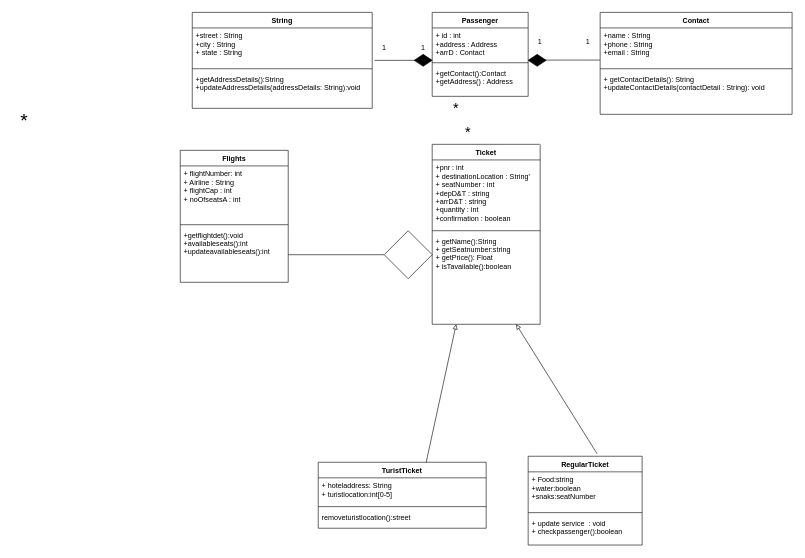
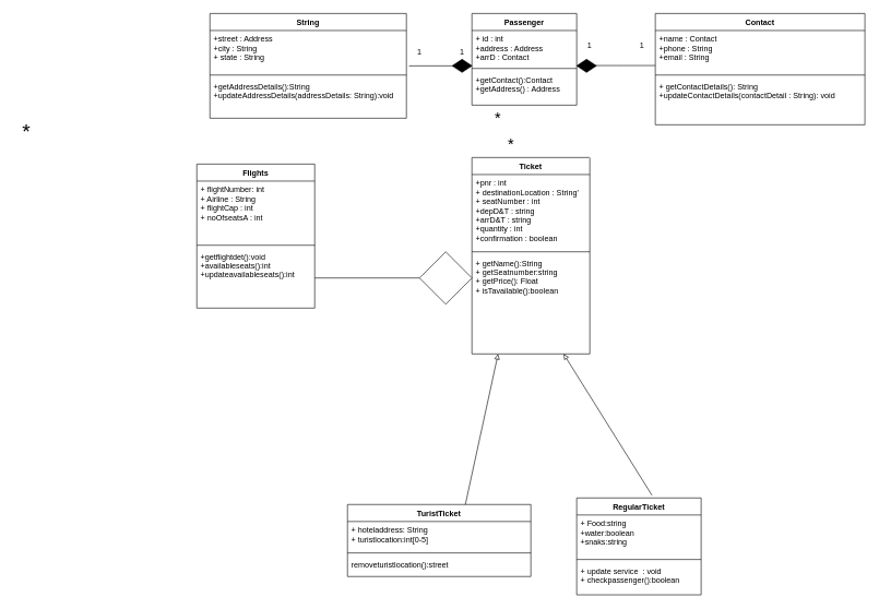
- <mxCell id="3" value="+street : String&#10;+city : String&#10;+ state : String" style="text;strokeColor=none;fillColor=none;align=left;verticalAlign=top;spacingLeft=4;spacingRight=4;overflow=hidden;rotatable=0;points=[[0,0.5],[1,0.5]];portConstraint=eastwest;" vertex="1" parent="2"><mxGeometry y="26" width="300" height="64" as="geometry" /></mxCell>
+ <mxCell id="3" value="+street : Address&#10;+city : String&#10;+ state : String" style="text;strokeColor=none;fillColor=none;align=left;verticalAlign=top;spacingLeft=4;spacingRight=4;overflow=hidden;rotatable=0;points=[[0,0.5],[1,0.5]];portConstraint=eastwest;" vertex="1" parent="2"><mxGeometry y="26" width="300" height="64" as="geometry" /></mxCell>
- <mxCell id="15" value="+name : String&#10;+phone : String&#10;+email : String" style="text;strokeColor=none;fillColor=none;align=left;verticalAlign=top;spacingLeft=4;spacingRight=4;overflow=hidden;rotatable=0;points=[[0,0.5],[1,0.5]];portConstraint=eastwest;" vertex="1" parent="14"><mxGeometry y="26" width="320" height="64" as="geometry" /></mxCell>
+ <mxCell id="15" value="+name : Contact&#10;+phone : String&#10;+email : String" style="text;strokeColor=none;fillColor=none;align=left;verticalAlign=top;spacingLeft=4;spacingRight=4;overflow=hidden;rotatable=0;points=[[0,0.5],[1,0.5]];portConstraint=eastwest;" vertex="1" parent="14"><mxGeometry y="26" width="320" height="64" as="geometry" /></mxCell>
- <mxCell id="35" value="+ Food:string&#10;+water:boolean&#10;+snaks:seatNumber" style="text;strokeColor=none;fillColor=none;align=left;verticalAlign=top;spacingLeft=4;spacingRight=4;overflow=hidden;rotatable=0;points=[[0,0.5],[1,0.5]];portConstraint=eastwest;" vertex="1" parent="34"><mxGeometry y="26" width="190" height="64" as="geometry" /></mxCell>
+ <mxCell id="35" value="+ Food:string&#10;+water:boolean&#10;+snaks:string" style="text;strokeColor=none;fillColor=none;align=left;verticalAlign=top;spacingLeft=4;spacingRight=4;overflow=hidden;rotatable=0;points=[[0,0.5],[1,0.5]];portConstraint=eastwest;" vertex="1" parent="34"><mxGeometry y="26" width="190" height="64" as="geometry" /></mxCell>
